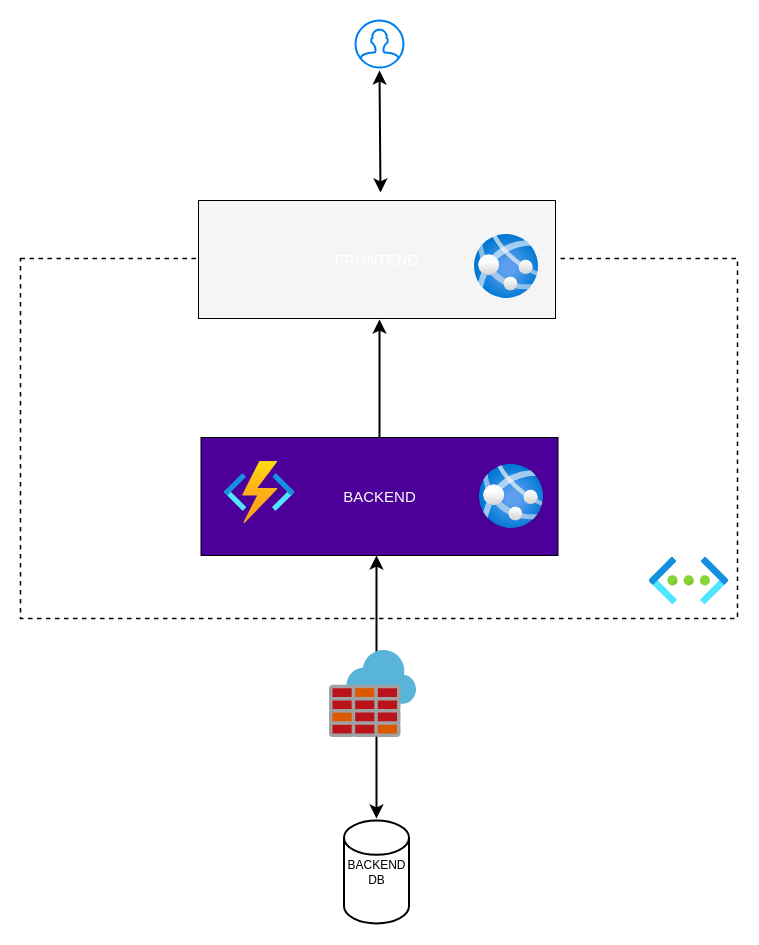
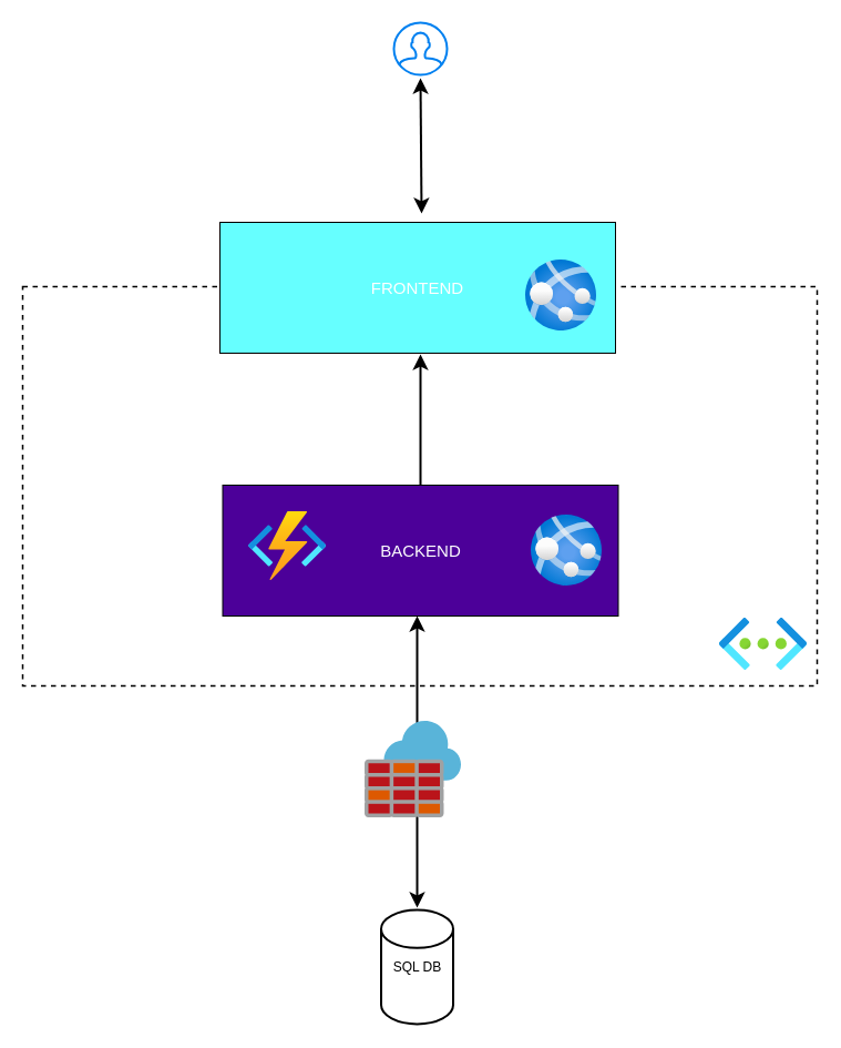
- <mxCell id="12" value="FRONTEND" style="rounded=0;whiteSpace=wrap;html=1;labelBackgroundColor=none;fillColor=#f5f5f5;fontColor=#FFFFFF;fontSize=15;fontStyle=0;" parent="1" vertex="1"><mxGeometry x="198" y="200" width="357" height="118" as="geometry" /></mxCell>
+ <mxCell id="12" value="FRONTEND" style="rounded=0;whiteSpace=wrap;html=1;labelBackgroundColor=none;fillColor=#66FFFF;fontColor=#FFFFFF;fontSize=15;fontStyle=0" parent="1" vertex="1"><mxGeometry x="198" y="200" width="357" height="118" as="geometry" /></mxCell>
- <mxCell id="5" value="BACKEND DB" style="strokeWidth=2;html=1;shape=mxgraph.flowchart.database;whiteSpace=wrap;" parent="1" vertex="1"><mxGeometry x="343.5" y="820" width="65" height="103" as="geometry" /></mxCell>
+ <mxCell id="5" value="SQL DB" style="strokeWidth=2;html=1;shape=mxgraph.flowchart.database;whiteSpace=wrap;" parent="1" vertex="1"><mxGeometry x="343.5" y="820" width="65" height="103" as="geometry" /></mxCell>
